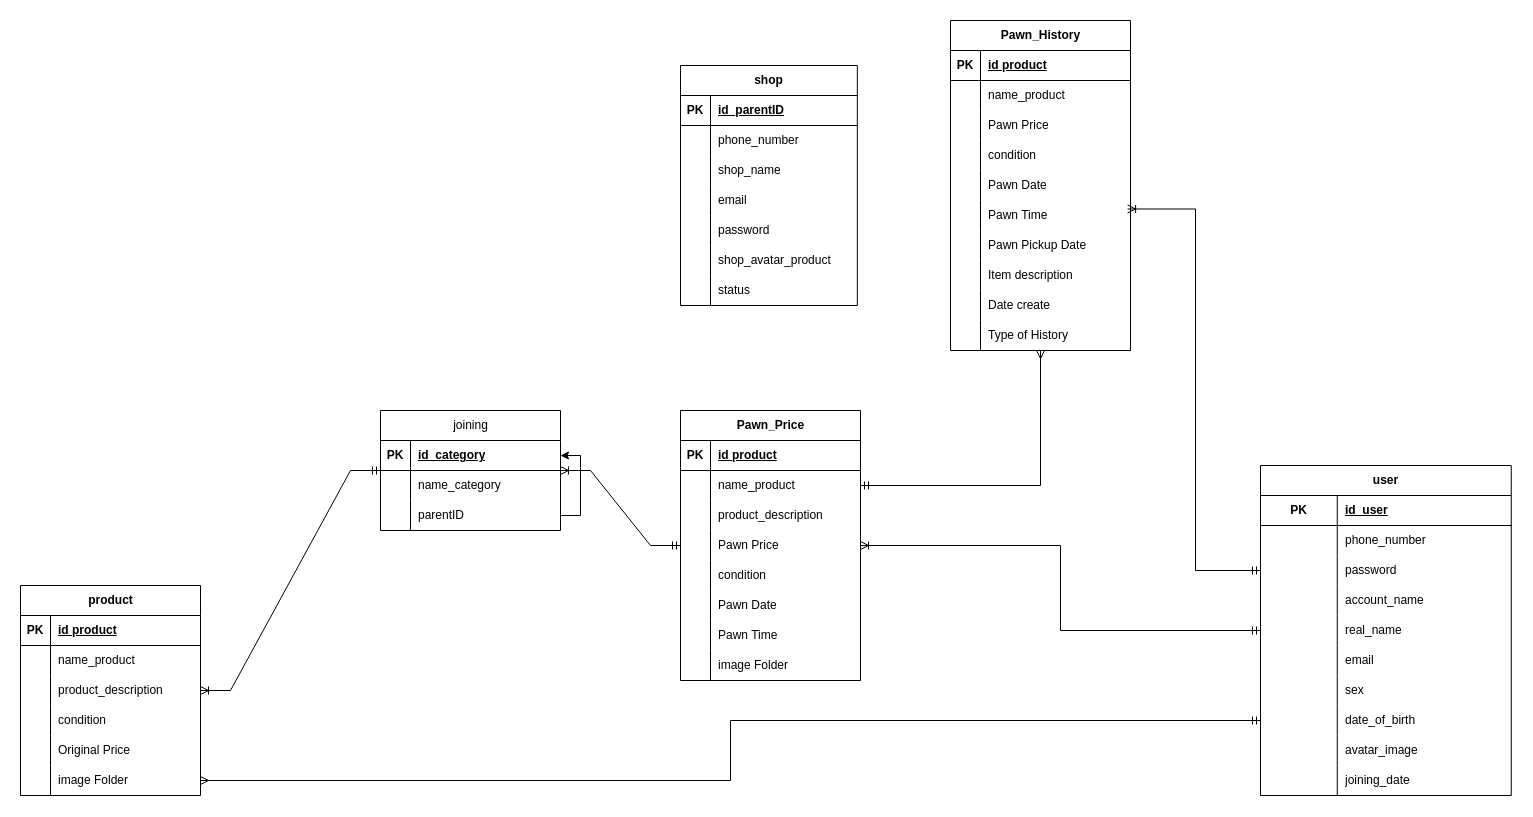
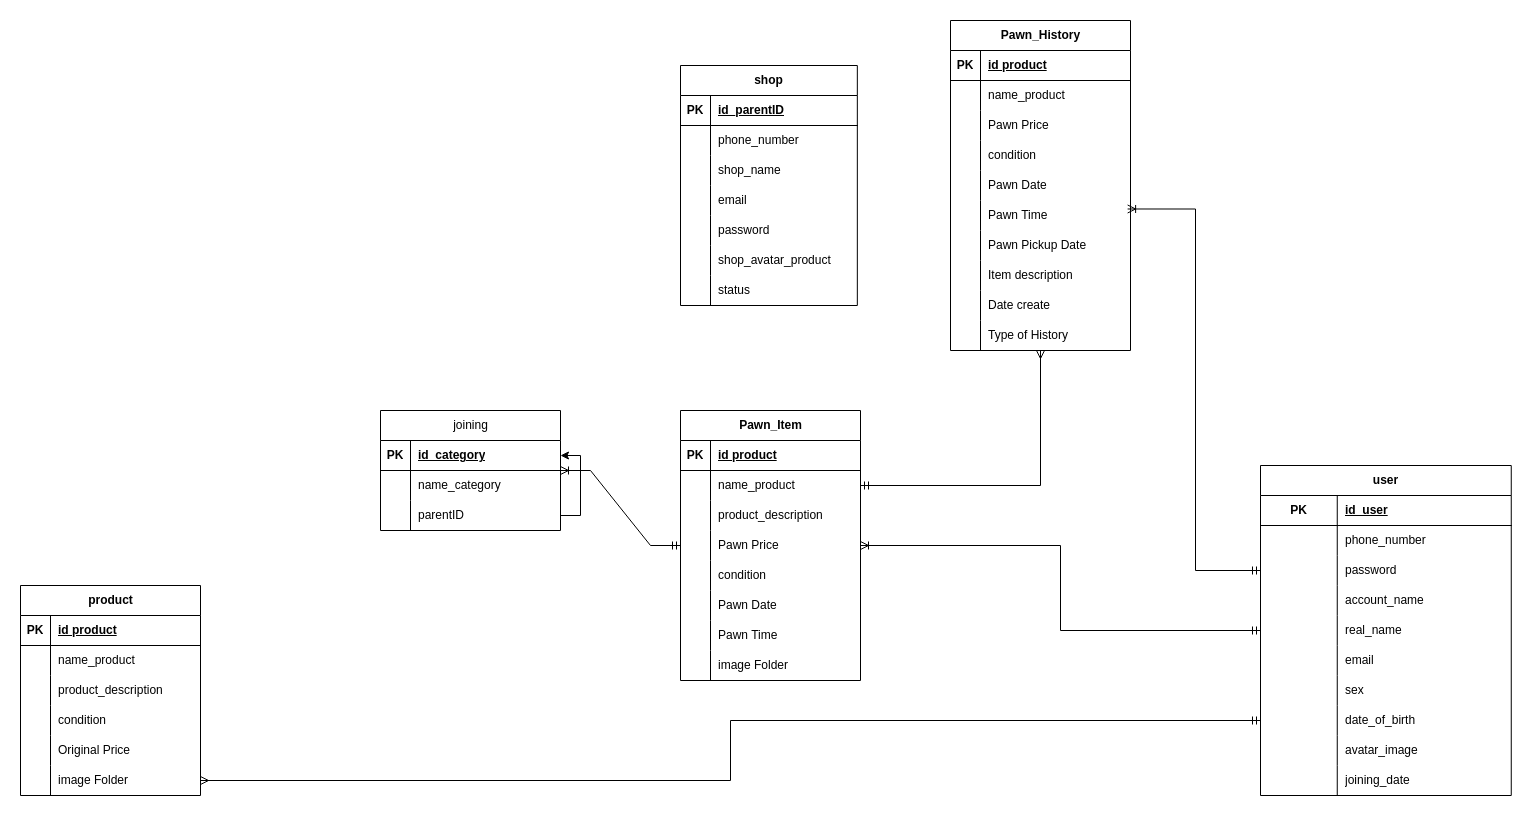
- <mxCell id="64" value="Pawn_Price" style="shape=table;startSize=30;container=1;collapsible=1;childLayout=tableLayout;fixedRows=1;rowLines=0;fontStyle=1;align=center;resizeLast=1;html=1;" vertex="1" parent="1"><mxGeometry x="680" y="410" width="180" height="270" as="geometry" /></mxCell>
+ <mxCell id="64" value="Pawn_Item" style="shape=table;startSize=30;container=1;collapsible=1;childLayout=tableLayout;fixedRows=1;rowLines=0;fontStyle=1;align=center;resizeLast=1;html=1;" vertex="1" parent="1"><mxGeometry x="680" y="410" width="180" height="270" as="geometry" /></mxCell>
- <mxCell id="63" value="" style="edgeStyle=entityRelationEdgeStyle;fontSize=12;html=1;endArrow=ERmandOne;startArrow=ERoneToMany;rounded=0;startFill=0;" edge="1" parent="1" target="52" source="33"><mxGeometry width="100" height="100" relative="1" as="geometry"><mxPoint x="370" y="380" as="sourcePoint" /><mxPoint x="690" y="195" as="targetPoint" /></mxGeometry></mxCell>
